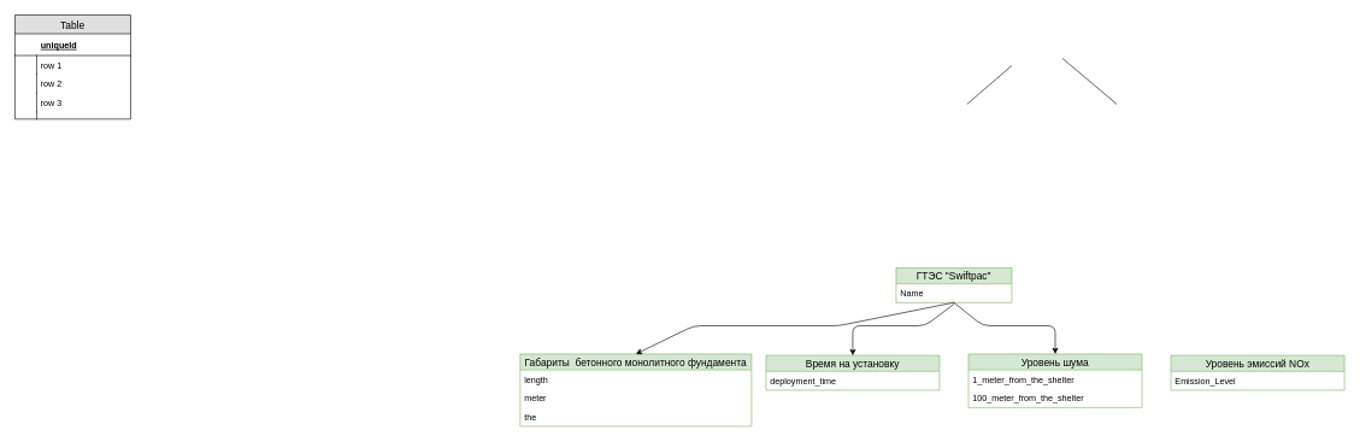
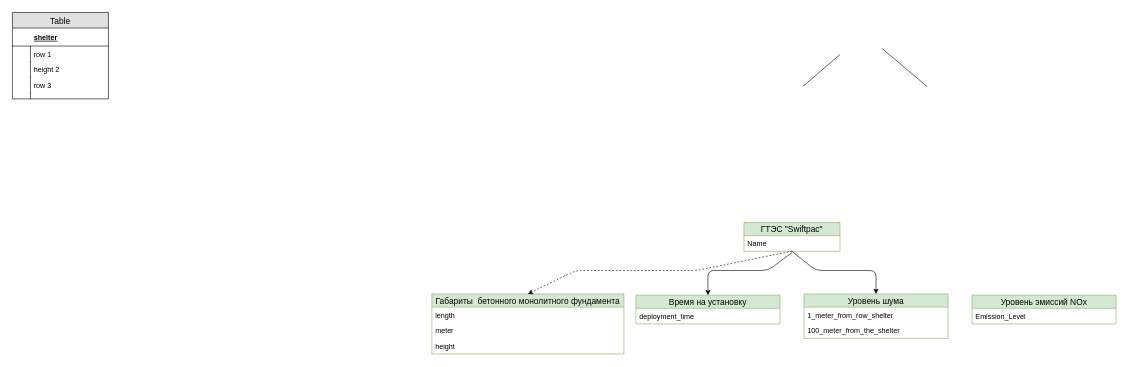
- <mxCell id="5" value="uniqueId" style="shape=partialRectangle;top=0;left=0;right=0;bottom=1;align=left;verticalAlign=middle;fillColor=none;spacingLeft=34;spacingRight=4;overflow=hidden;rotatable=0;points=[[0,0.5],[1,0.5]];portConstraint=eastwest;dropTarget=0;fontStyle=5;fontSize=12;" vertex="1" parent="4"><mxGeometry y="26" width="160" height="30" as="geometry" /></mxCell>
+ <mxCell id="5" value="shelter" style="shape=partialRectangle;top=0;left=0;right=0;bottom=1;align=left;verticalAlign=middle;fillColor=none;spacingLeft=34;spacingRight=4;overflow=hidden;rotatable=0;points=[[0,0.5],[1,0.5]];portConstraint=eastwest;dropTarget=0;fontStyle=5;fontSize=12;" vertex="1" parent="4"><mxGeometry y="26" width="160" height="30" as="geometry" /></mxCell>
- <mxCell id="8" value="row 2" style="shape=partialRectangle;top=0;left=0;right=0;bottom=0;align=left;verticalAlign=top;fillColor=none;spacingLeft=34;spacingRight=4;overflow=hidden;rotatable=0;points=[[0,0.5],[1,0.5]];portConstraint=eastwest;dropTarget=0;fontSize=12;" vertex="1" parent="4"><mxGeometry y="82" width="160" height="26" as="geometry" /></mxCell>
+ <mxCell id="8" value="height 2" style="shape=partialRectangle;top=0;left=0;right=0;bottom=0;align=left;verticalAlign=top;fillColor=none;spacingLeft=34;spacingRight=4;overflow=hidden;rotatable=0;points=[[0,0.5],[1,0.5]];portConstraint=eastwest;dropTarget=0;fontSize=12;" vertex="1" parent="4"><mxGeometry y="82" width="160" height="26" as="geometry" /></mxCell>
- <mxCell id="25" value="" style="endArrow=classic;html=1;entryX=0.5;entryY=0;entryDx=0;entryDy=0;exitX=0.503;exitY=0.988;exitDx=0;exitDy=0;exitPerimeter=0;" edge="1" parent="1" source="15" target="16"><mxGeometry width="50" height="50" relative="1" as="geometry"><mxPoint x="1319" y="419" as="sourcePoint" /><mxPoint x="759" y="610" as="targetPoint" /><Array as="points"><mxPoint x="1159" y="450" /><mxPoint x="959" y="450" /></Array></mxGeometry></mxCell>
+ <mxCell id="25" value="" style="endArrow=classic;html=1;entryX=0.5;entryY=0;entryDx=0;entryDy=0;exitX=0.503;exitY=0.988;exitDx=0;exitDy=0;exitPerimeter=0;dashed=1;" edge="1" parent="1" source="15" target="16"><mxGeometry width="50" height="50" relative="1" as="geometry"><mxPoint x="1319" y="419" as="sourcePoint" /><mxPoint x="759" y="610" as="targetPoint" /><Array as="points"><mxPoint x="1159" y="450" /><mxPoint x="959" y="450" /></Array></mxGeometry></mxCell>
- <mxCell id="21" value="1_meter_from_the_shelter" style="text;strokeColor=none;fillColor=none;spacingLeft=4;spacingRight=4;overflow=hidden;rotatable=0;points=[[0,0.5],[1,0.5]];portConstraint=eastwest;fontSize=12;" vertex="1" parent="20"><mxGeometry y="22" width="240" height="26" as="geometry" /></mxCell>
+ <mxCell id="21" value="1_meter_from_row_shelter" style="text;strokeColor=none;fillColor=none;spacingLeft=4;spacingRight=4;overflow=hidden;rotatable=0;points=[[0,0.5],[1,0.5]];portConstraint=eastwest;fontSize=12;" vertex="1" parent="20"><mxGeometry y="22" width="240" height="26" as="geometry" /></mxCell>
- <mxCell id="19" value="the" style="text;strokeColor=none;fillColor=none;spacingLeft=4;spacingRight=4;overflow=hidden;rotatable=0;points=[[0,0.5],[1,0.5]];portConstraint=eastwest;fontSize=12;" vertex="1" parent="16"><mxGeometry y="74" width="320" height="26" as="geometry" /></mxCell>
+ <mxCell id="19" value="height" style="text;strokeColor=none;fillColor=none;spacingLeft=4;spacingRight=4;overflow=hidden;rotatable=0;points=[[0,0.5],[1,0.5]];portConstraint=eastwest;fontSize=12;" vertex="1" parent="16"><mxGeometry y="74" width="320" height="26" as="geometry" /></mxCell>
